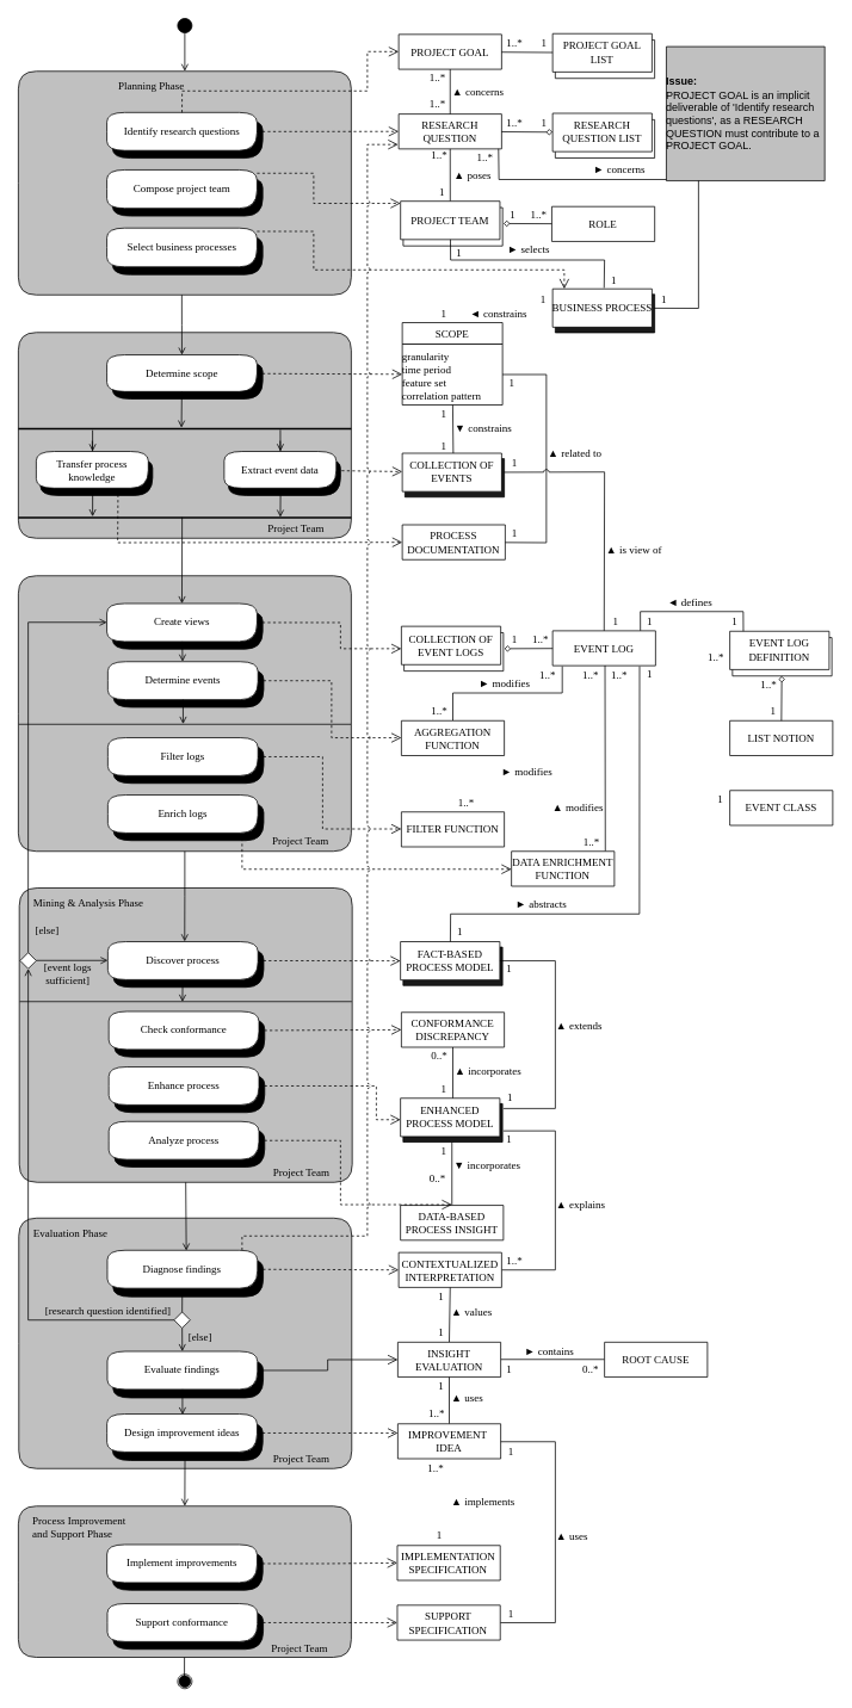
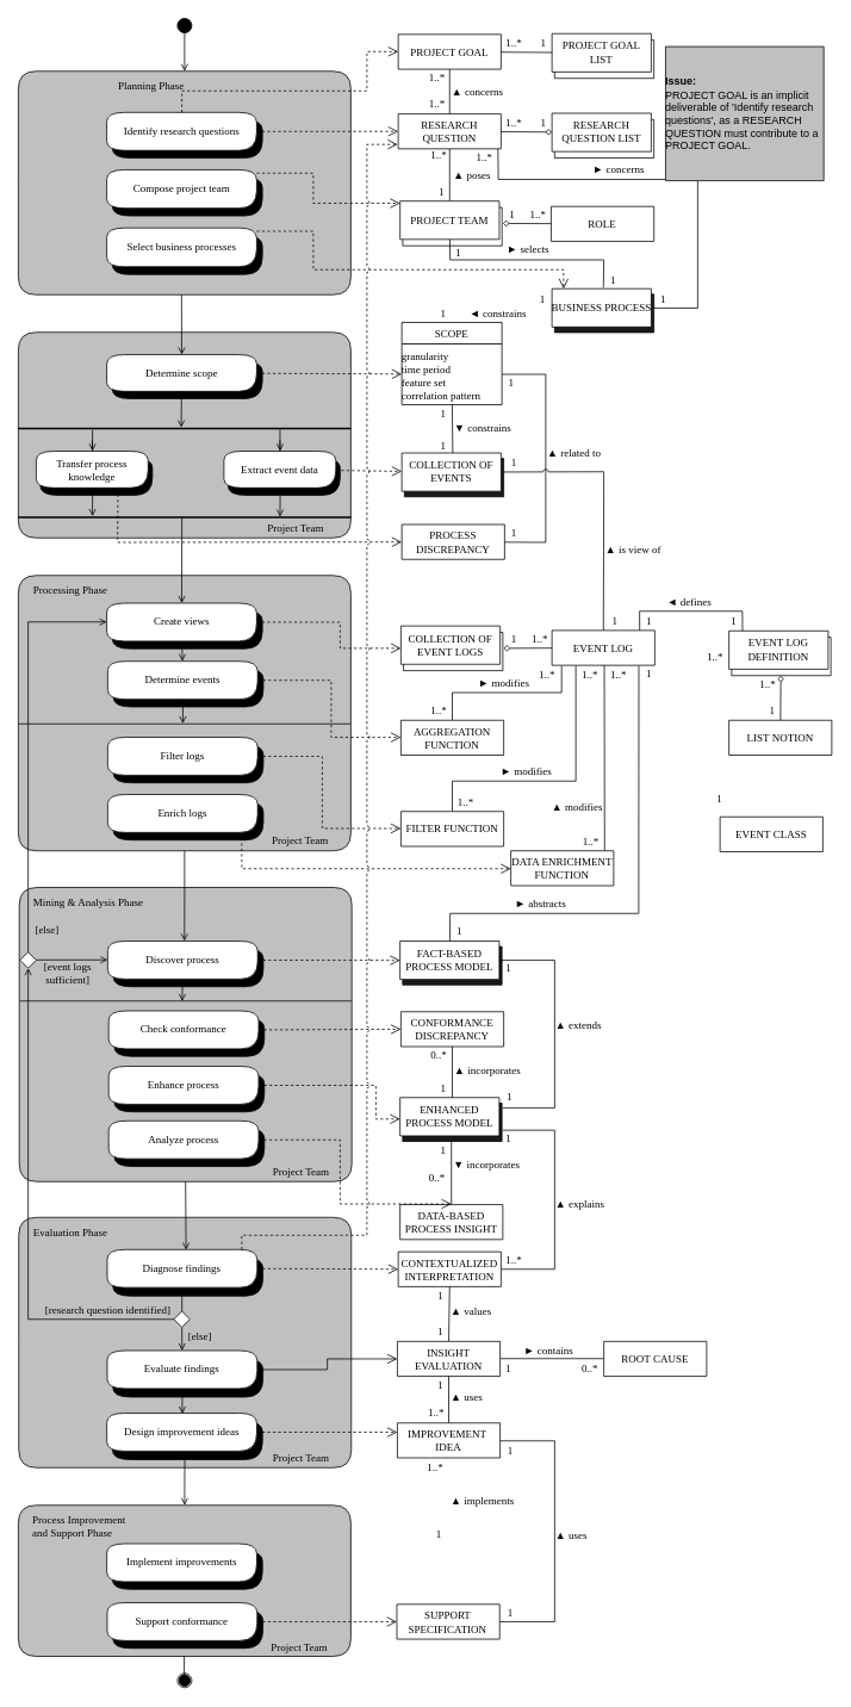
- <mxCell id="78" value="PROCESS DOCUMENTATION" style="verticalAlign=middle;align=center;vsdxID=5;fillColor=#FFFFFF;gradientColor=none;shape=stencil(nZBLDoAgDERP0z3SIyjew0SURgSD+Lu9kMZoXLhwN9O+tukAlrNpJg1SzDH4QW/URgNYgZTkjA4UkwJUgGXng+6DX1zLfmoymdXo17xh5zmRJ6Q42BWCfc2oJfdAr+Yv+AP9Cb7OJ3H/2JG1HNGz/84klThPVCc=);strokeColor=#000000;spacingTop=1;spacingLeft=-2;spacingRight=-2;labelBackgroundColor=none;rounded=0;html=1;whiteSpace=wrap;fontFamily=Times New Roman;" parent="1" vertex="1"><mxGeometry x="449" y="586" width="115" height="39" as="geometry" /></mxCell>
+ <mxCell id="78" value="PROCESS DISCREPANCY" style="verticalAlign=middle;align=center;vsdxID=5;fillColor=#FFFFFF;gradientColor=none;shape=stencil(nZBLDoAgDERP0z3SIyjew0SURgSD+Lu9kMZoXLhwN9O+tukAlrNpJg1SzDH4QW/URgNYgZTkjA4UkwJUgGXng+6DX1zLfmoymdXo17xh5zmRJ6Q42BWCfc2oJfdAr+Yv+AP9Cb7OJ3H/2JG1HNGz/84klThPVCc=);strokeColor=#000000;spacingTop=1;spacingLeft=-2;spacingRight=-2;labelBackgroundColor=none;rounded=0;html=1;whiteSpace=wrap;fontFamily=Times New Roman;" parent="1" vertex="1"><mxGeometry x="449" y="586" width="115" height="39" as="geometry" /></mxCell>
+ <mxCell id="97" value="&lt;div align=&quot;left&quot;&gt;Processing Phase&lt;/div&gt;" style="text;html=1;align=left;verticalAlign=middle;resizable=0;points=[];autosize=1;strokeColor=none;fillColor=none;fontFamily=Times New Roman;" parent="1" vertex="1"><mxGeometry x="34.998" y="649.956" width="100" height="20" as="geometry" /></mxCell>
+ <mxCell id="143" style="edgeStyle=elbowEdgeStyle;rounded=0;jumpStyle=arc;orthogonalLoop=1;jettySize=auto;elbow=vertical;html=1;endArrow=none;endFill=0;fillColor=#000000;fontFamily=Times New Roman;entryX=0.232;entryY=1.013;entryDx=0;entryDy=0;entryPerimeter=0;" parent="1" source="144" target="119" edge="1"><mxGeometry relative="1" as="geometry"><Array as="points"><mxPoint x="610" y="873" /><mxPoint x="660" y="823" /><mxPoint x="675" y="873" /></Array></mxGeometry></mxCell>
- <mxCell id="131" value="EVENT CLASS" style="verticalAlign=middle;align=center;vsdxID=5;fillColor=#FFFFFF;gradientColor=none;shape=stencil(nZBLDoAgDERP0z3SIyjew0SURgSD+Lu9kMZoXLhwN9O+tukAlrNpJg1SzDH4QW/URgNYgZTkjA4UkwJUgGXng+6DX1zLfmoymdXo17xh5zmRJ6Q42BWCfc2oJfdAr+Yv+AP9Cb7OJ3H/2JG1HNGz/84klThPVCc=);strokeColor=#000000;spacingTop=1;spacingLeft=-2;spacingRight=-2;labelBackgroundColor=none;rounded=0;html=1;whiteSpace=wrap;fontFamily=Times New Roman;" parent="1" vertex="1"><mxGeometry x="815" y="883" width="115" height="39" as="geometry" /></mxCell>
+ <mxCell id="131" value="EVENT CLASS" style="verticalAlign=middle;align=center;vsdxID=5;fillColor=#FFFFFF;gradientColor=none;shape=stencil(nZBLDoAgDERP0z3SIyjew0SURgSD+Lu9kMZoXLhwN9O+tukAlrNpJg1SzDH4QW/URgNYgZTkjA4UkwJUgGXng+6DX1zLfmoymdXo17xh5zmRJ6Q42BWCfc2oJfdAr+Yv+AP9Cb7OJ3H/2JG1HNGz/84klThPVCc=);strokeColor=#000000;spacingTop=1;spacingLeft=-2;spacingRight=-2;labelBackgroundColor=none;rounded=0;html=1;whiteSpace=wrap;fontFamily=Times New Roman;" parent="1" vertex="1"><mxGeometry x="805" y="913" width="115" height="39" as="geometry" /></mxCell>
- <mxCell id="234" style="vsdxID=5;edgeStyle=orthogonalEdgeStyle;dashed=1;startArrow=none;endArrow=open;startSize=9;endSize=9;strokeColor=#000000;spacingTop=0;spacingBottom=0;spacingLeft=0;spacingRight=0;verticalAlign=middle;html=1;labelBackgroundColor=#FFFFFF;rounded=0;fontFamily=Times New Roman;" parent="1" source="268" target="233" edge="1"><mxGeometry y="-1092" relative="1" as="geometry"><mxPoint x="36" y="-1115" as="offset" /><mxPoint x="220" y="2244" as="sourcePoint" /><mxPoint x="296" y="2167" as="targetPoint" /></mxGeometry></mxCell>
- <mxCell id="233" value="IMPLEMENTATION SPECIFICATION" style="verticalAlign=middle;align=center;vsdxID=5;fillColor=#FFFFFF;gradientColor=none;shape=stencil(nZBLDoAgDERP0z3SIyjew0SURgSD+Lu9kMZoXLhwN9O+tukAlrNpJg1SzDH4QW/URgNYgZTkjA4UkwJUgGXng+6DX1zLfmoymdXo17xh5zmRJ6Q42BWCfc2oJfdAr+Yv+AP9Cb7OJ3H/2JG1HNGz/84klThPVCc=);strokeColor=#000000;spacingTop=1;spacingLeft=-2;spacingRight=-2;labelBackgroundColor=none;rounded=0;html=1;whiteSpace=wrap;fontFamily=Times New Roman;" parent="1" vertex="1"><mxGeometry x="443.46" y="1727" width="115" height="39" as="geometry" /></mxCell>
